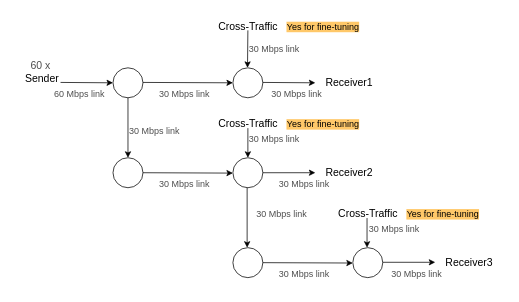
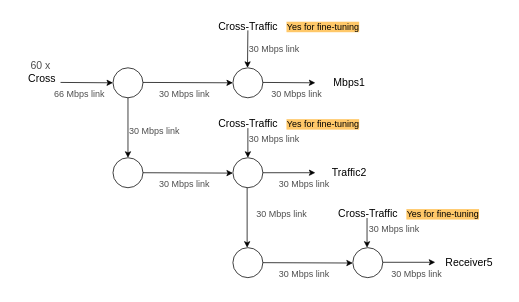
- <mxCell id="10" value="&lt;font style=&quot;font-size: 14px;&quot;&gt;60 x&amp;nbsp;&lt;br&gt;&lt;font style=&quot;font-size: 14px;&quot; color=&quot;#000000&quot;&gt;Sender&lt;/font&gt;&lt;/font&gt;" style="text;html=1;align=center;verticalAlign=middle;resizable=0;points=[];autosize=1;strokeColor=none;fillColor=none;fontColor=#4D4D4D;" parent="1" vertex="1"><mxGeometry x="20" y="70" width="70" height="50" as="geometry" /></mxCell>
+ <mxCell id="10" value="&lt;font style=&quot;font-size: 14px;&quot;&gt;60 x&amp;nbsp;&lt;br&gt;&lt;font style=&quot;font-size: 14px;&quot; color=&quot;#000000&quot;&gt;Cross&lt;/font&gt;&lt;/font&gt;" style="text;html=1;align=center;verticalAlign=middle;resizable=0;points=[];autosize=1;strokeColor=none;fillColor=none;fontColor=#4D4D4D;" parent="1" vertex="1"><mxGeometry x="20" y="70" width="70" height="50" as="geometry" /></mxCell>
- <mxCell id="11" value="Receiver1" style="text;html=1;align=center;verticalAlign=middle;resizable=0;points=[];autosize=1;strokeColor=none;fillColor=none;fontSize=14;fontColor=#000000;" parent="1" vertex="1"><mxGeometry x="420" y="95" width="90" height="30" as="geometry" /></mxCell>
+ <mxCell id="11" value="Mbps1" style="text;html=1;align=center;verticalAlign=middle;resizable=0;points=[];autosize=1;strokeColor=none;fillColor=none;fontSize=14;fontColor=#000000;" parent="1" vertex="1"><mxGeometry x="420" y="95" width="90" height="30" as="geometry" /></mxCell>
- <mxCell id="9" value="&lt;font color=&quot;#4d4d4d&quot;&gt;60 Mbps link&lt;/font&gt;" style="text;html=1;align=center;verticalAlign=middle;resizable=0;points=[];autosize=1;strokeColor=none;fillColor=none;" parent="1" vertex="1"><mxGeometry x="60" y="110" width="90" height="30" as="geometry" /></mxCell>
+ <mxCell id="9" value="&lt;font color=&quot;#4d4d4d&quot;&gt;66 Mbps link&lt;/font&gt;" style="text;html=1;align=center;verticalAlign=middle;resizable=0;points=[];autosize=1;strokeColor=none;fillColor=none;" parent="1" vertex="1"><mxGeometry x="60" y="110" width="90" height="30" as="geometry" /></mxCell>
- <mxCell id="29" value="Receiver2" style="text;html=1;align=center;verticalAlign=middle;resizable=0;points=[];autosize=1;strokeColor=none;fillColor=none;fontSize=14;fontColor=#000000;" vertex="1" parent="1"><mxGeometry x="420" y="215" width="90" height="30" as="geometry" /></mxCell>
+ <mxCell id="29" value="Traffic2" style="text;html=1;align=center;verticalAlign=middle;resizable=0;points=[];autosize=1;strokeColor=none;fillColor=none;fontSize=14;fontColor=#000000;" vertex="1" parent="1"><mxGeometry x="420" y="215" width="90" height="30" as="geometry" /></mxCell>
- <mxCell id="30" value="Receiver3" style="text;html=1;align=center;verticalAlign=middle;resizable=0;points=[];autosize=1;strokeColor=none;fillColor=none;fontSize=14;fontColor=#000000;" vertex="1" parent="1"><mxGeometry x="580" y="335" width="90" height="30" as="geometry" /></mxCell>
+ <mxCell id="30" value="Receiver5" style="text;html=1;align=center;verticalAlign=middle;resizable=0;points=[];autosize=1;strokeColor=none;fillColor=none;fontSize=14;fontColor=#000000;" vertex="1" parent="1"><mxGeometry x="580" y="335" width="90" height="30" as="geometry" /></mxCell>
